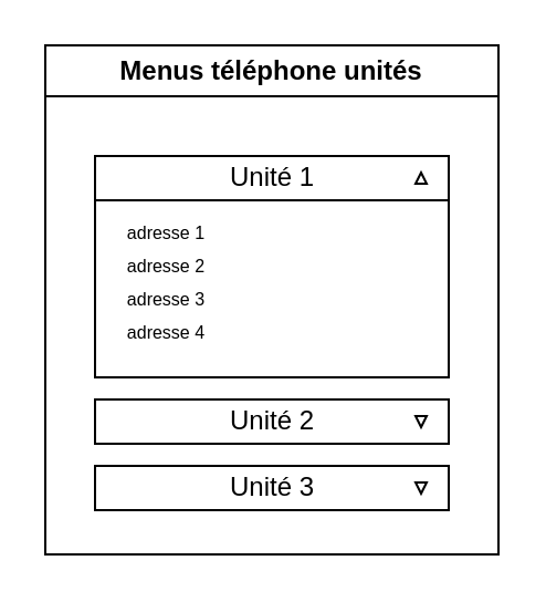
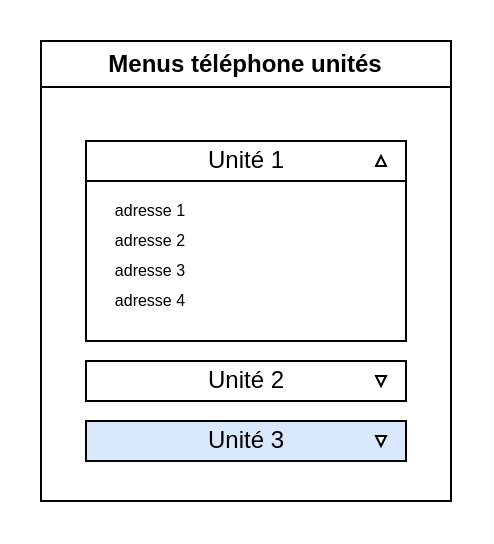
- <mxCell id="11" value="Unité 3" style="rounded=0;whiteSpace=wrap;html=1;" vertex="1" parent="1"><mxGeometry x="42.5" y="210" width="160" height="20" as="geometry" /></mxCell>
+ <mxCell id="11" value="Unité 3" style="rounded=0;whiteSpace=wrap;html=1;fillColor=#dae8fc;" vertex="1" parent="1"><mxGeometry x="42.5" y="210" width="160" height="20" as="geometry" /></mxCell>
